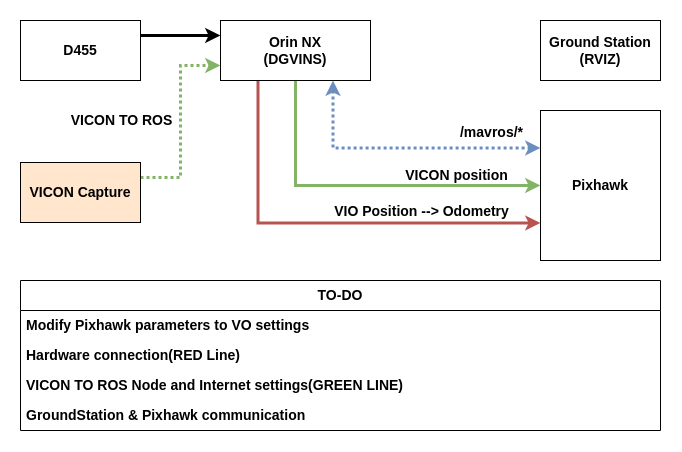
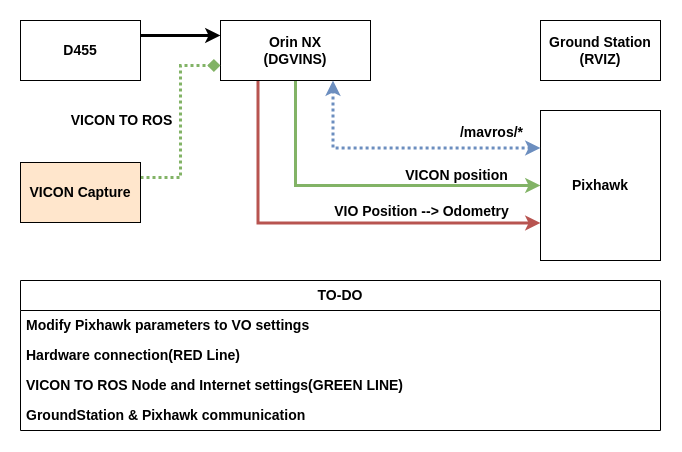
- <mxCell id="10" style="edgeStyle=orthogonalEdgeStyle;rounded=0;orthogonalLoop=1;jettySize=auto;html=1;entryX=0;entryY=0.75;entryDx=0;entryDy=0;fillColor=#d5e8d4;strokeColor=#82b366;dashed=1;strokeWidth=3;dashPattern=1 1;fontSize=14;fontStyle=1;exitX=1;exitY=0.25;exitDx=0;exitDy=0;" edge="1" parent="1" source="12" target="6"><mxGeometry relative="1" as="geometry"><Array as="points"><mxPoint x="180" y="177" /><mxPoint x="180" y="65" /></Array></mxGeometry></mxCell>
+ <mxCell id="10" style="edgeStyle=orthogonalEdgeStyle;rounded=0;orthogonalLoop=1;jettySize=auto;html=1;entryX=0;entryY=0.75;entryDx=0;entryDy=0;fillColor=#d5e8d4;strokeColor=#82b366;dashed=1;strokeWidth=3;dashPattern=1 1;fontSize=14;fontStyle=1;exitX=1;exitY=0.25;exitDx=0;exitDy=0;endArrow=diamond;" edge="1" parent="1" source="12" target="6"><mxGeometry relative="1" as="geometry"><Array as="points"><mxPoint x="180" y="177" /><mxPoint x="180" y="65" /></Array></mxGeometry></mxCell>
